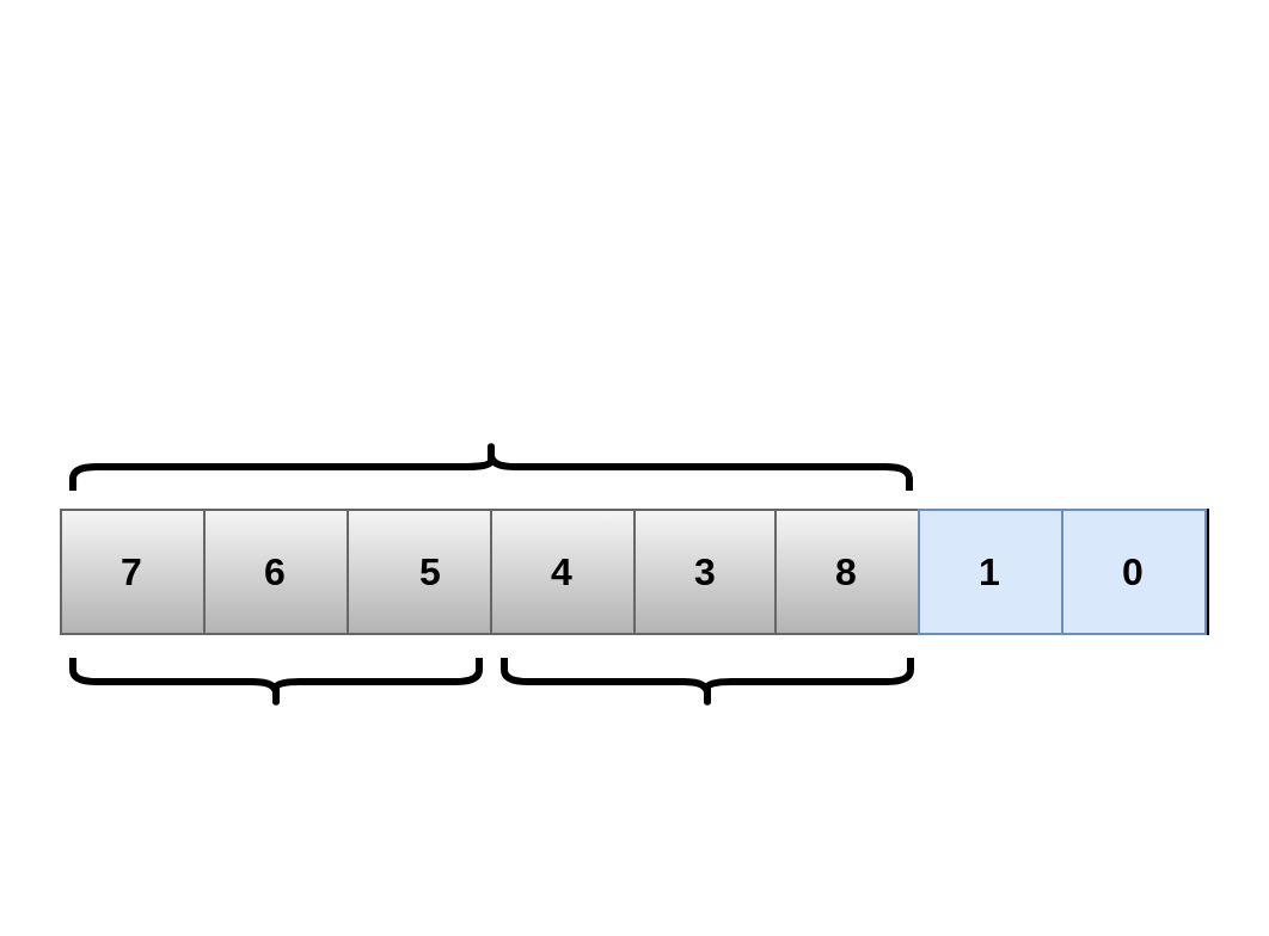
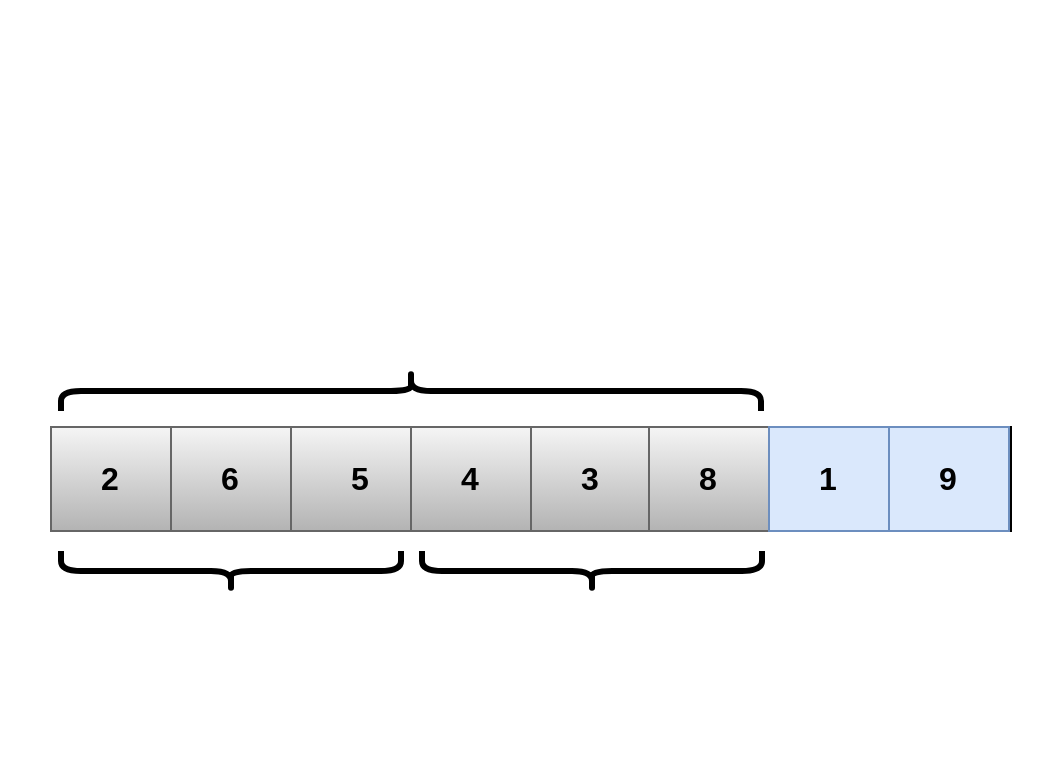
- <mxCell id="4" value="7" style="text;html=1;strokeColor=none;fillColor=none;align=center;verticalAlign=middle;whiteSpace=wrap;rounded=0;fontSize=16;fontStyle=1;fontColor=#000000;" parent="1" vertex="1"><mxGeometry x="20" y="224" width="70" height="30" as="geometry" /></mxCell>
+ <mxCell id="4" value="2" style="text;html=1;strokeColor=none;fillColor=none;align=center;verticalAlign=middle;whiteSpace=wrap;rounded=0;fontSize=16;fontStyle=1;fontColor=#000000;" parent="1" vertex="1"><mxGeometry x="20" y="224" width="70" height="30" as="geometry" /></mxCell>
- <mxCell id="18" value="0" style="text;html=1;strokeColor=none;fillColor=none;align=center;verticalAlign=middle;whiteSpace=wrap;rounded=0;fontSize=16;fontStyle=1;fontColor=#000000;" parent="1" vertex="1"><mxGeometry x="439" y="224" width="70" height="30" as="geometry" /></mxCell>
+ <mxCell id="18" value="9" style="text;html=1;strokeColor=none;fillColor=none;align=center;verticalAlign=middle;whiteSpace=wrap;rounded=0;fontSize=16;fontStyle=1;fontColor=#000000;" parent="1" vertex="1"><mxGeometry x="439" y="224" width="70" height="30" as="geometry" /></mxCell>
